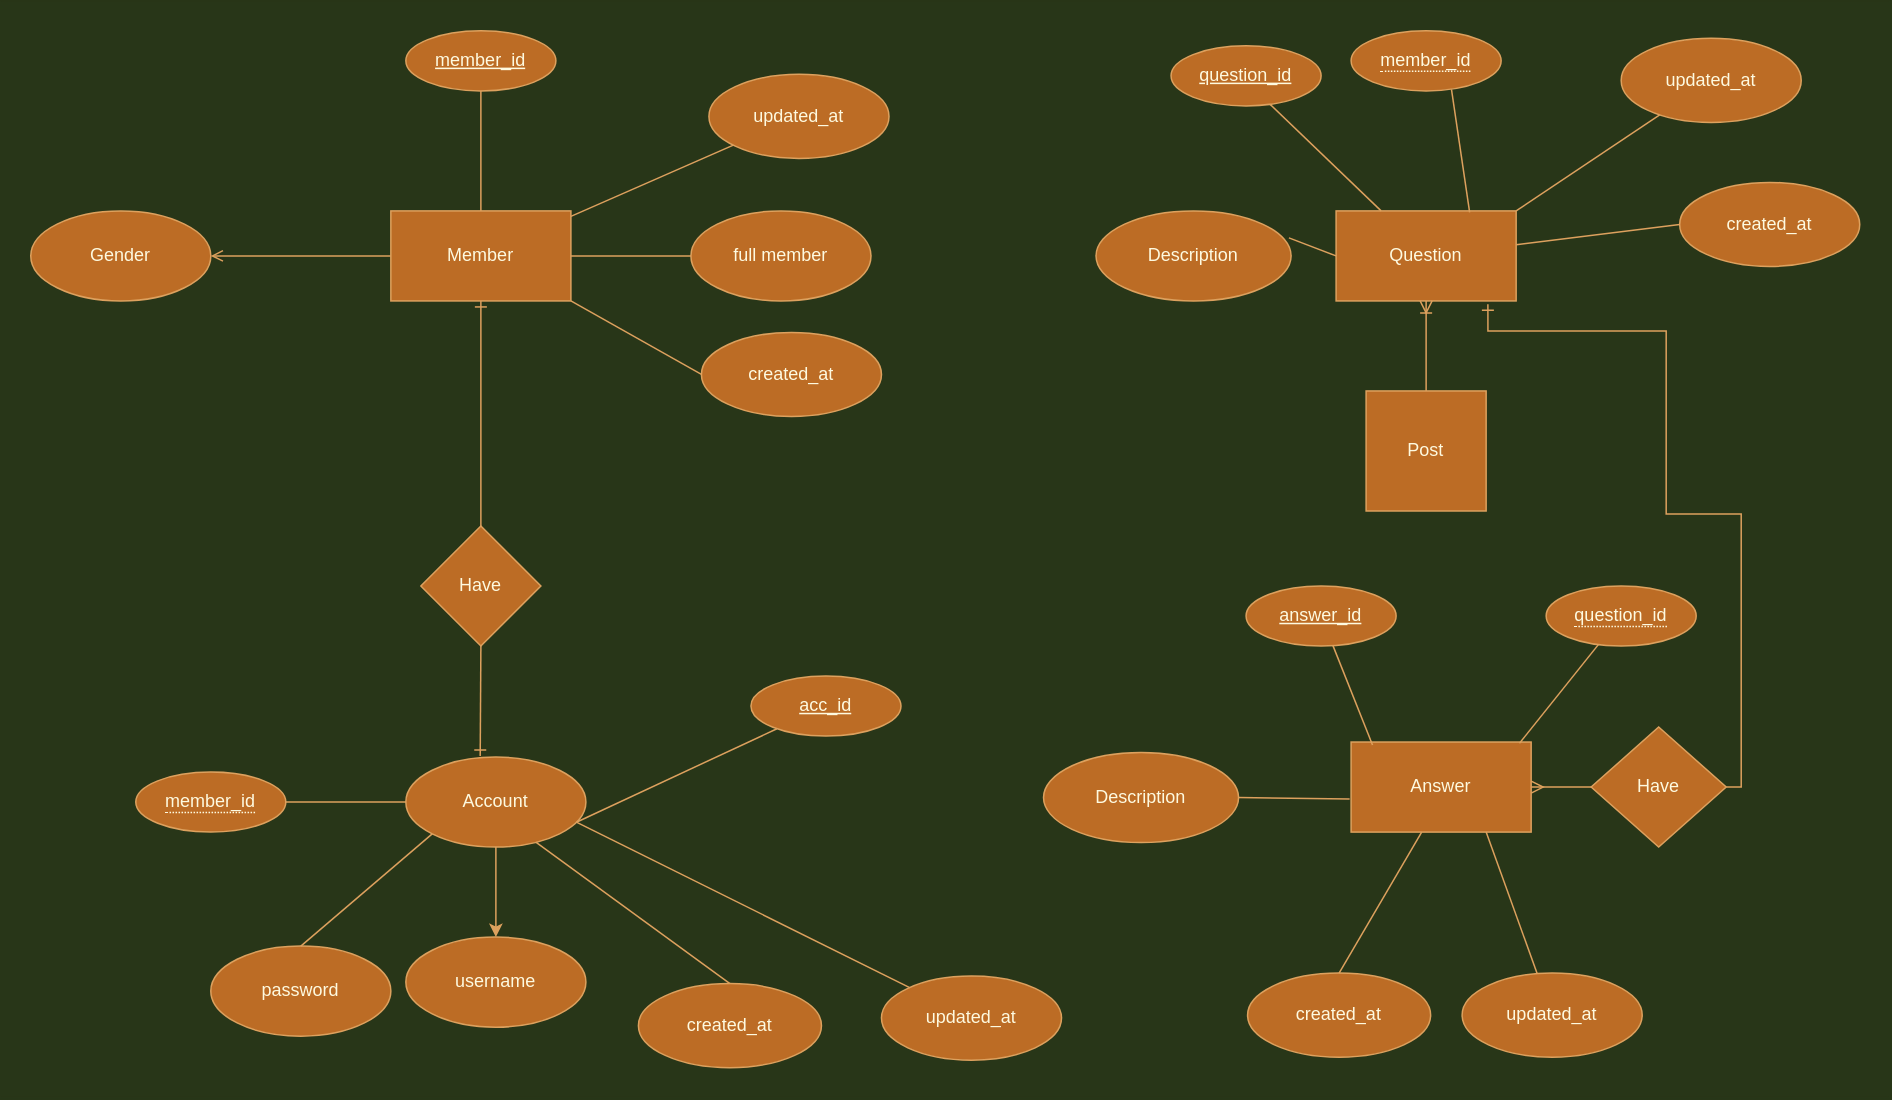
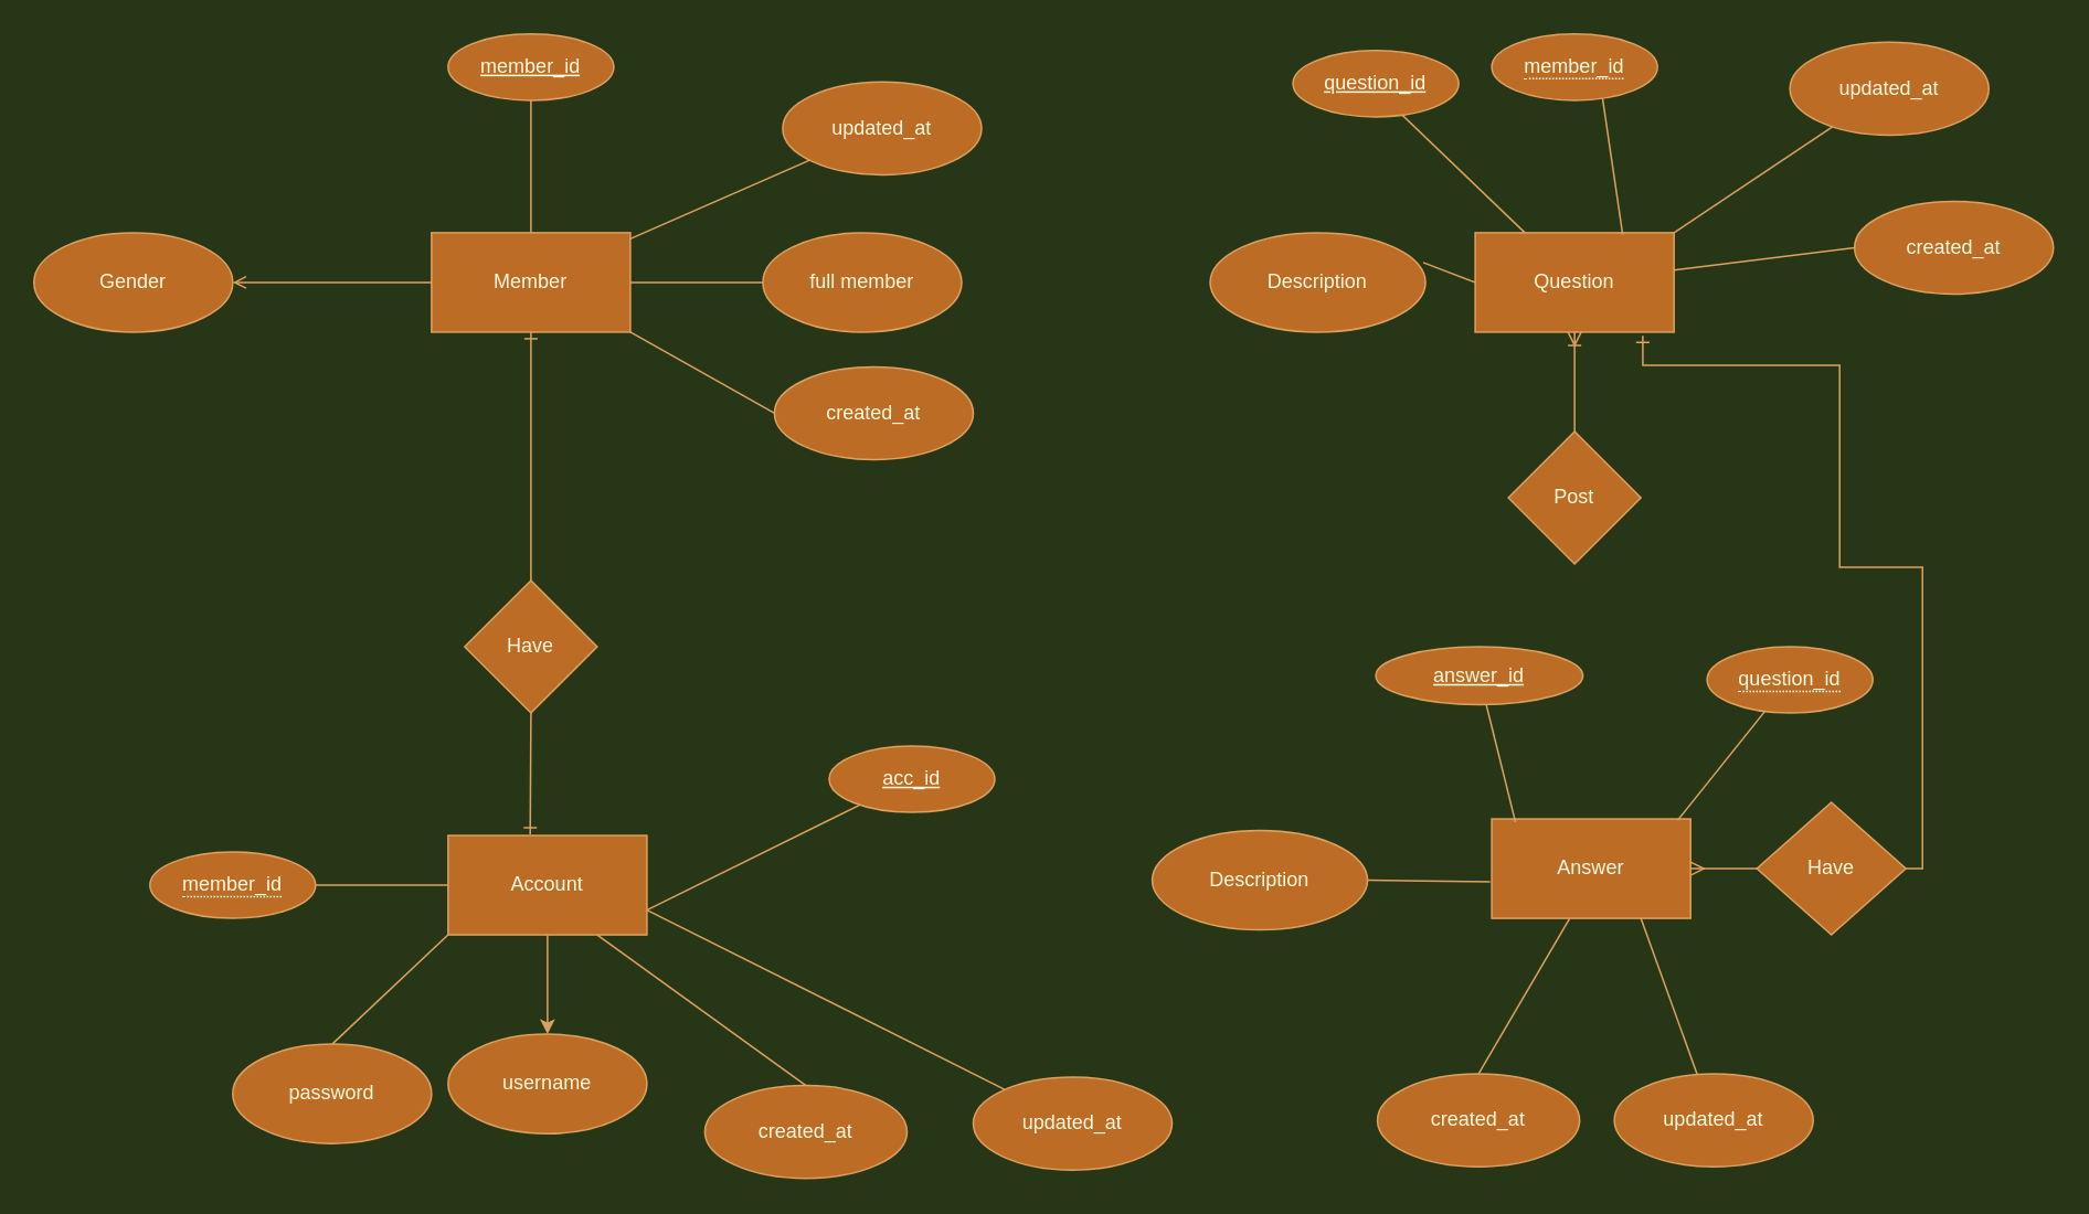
- <mxCell id="18" value="Post" style="whiteSpace=wrap;html=1;fillColor=#BC6C25;strokeColor=#DDA15E;fontColor=#FEFAE0;rounded=0;" vertex="1" parent="1"><mxGeometry x="910" y="260" width="80" height="80" as="geometry" /></mxCell>
+ <mxCell id="18" value="Post" style="rhombus;whiteSpace=wrap;html=1;rounded=0;fillColor=#BC6C25;strokeColor=#DDA15E;fontColor=#FEFAE0;" vertex="1" parent="1"><mxGeometry x="910" y="260" width="80" height="80" as="geometry" /></mxCell>
- <mxCell id="23" value="answer_id" style="ellipse;whiteSpace=wrap;html=1;align=center;fontStyle=4;fillColor=#BC6C25;strokeColor=#DDA15E;fontColor=#FEFAE0;" vertex="1" parent="1"><mxGeometry x="830" y="390" width="100" height="40" as="geometry" /></mxCell>
+ <mxCell id="23" value="answer_id" style="ellipse;whiteSpace=wrap;html=1;align=center;fontStyle=4;fillColor=#BC6C25;strokeColor=#DDA15E;fontColor=#FEFAE0;" vertex="1" parent="1"><mxGeometry x="830" y="390" width="125" height="35" as="geometry" /></mxCell>
- <mxCell id="8" value="Account" style="ellipse;whiteSpace=wrap;html=1;fillColor=#BC6C25;strokeColor=#DDA15E;fontColor=#FEFAE0;" vertex="1" parent="1"><mxGeometry x="270" y="504" width="120" height="60" as="geometry" /></mxCell>
+ <mxCell id="8" value="Account" style="whiteSpace=wrap;html=1;rounded=0;fillColor=#BC6C25;strokeColor=#DDA15E;fontColor=#FEFAE0;" vertex="1" parent="1"><mxGeometry x="270" y="504" width="120" height="60" as="geometry" /></mxCell>
